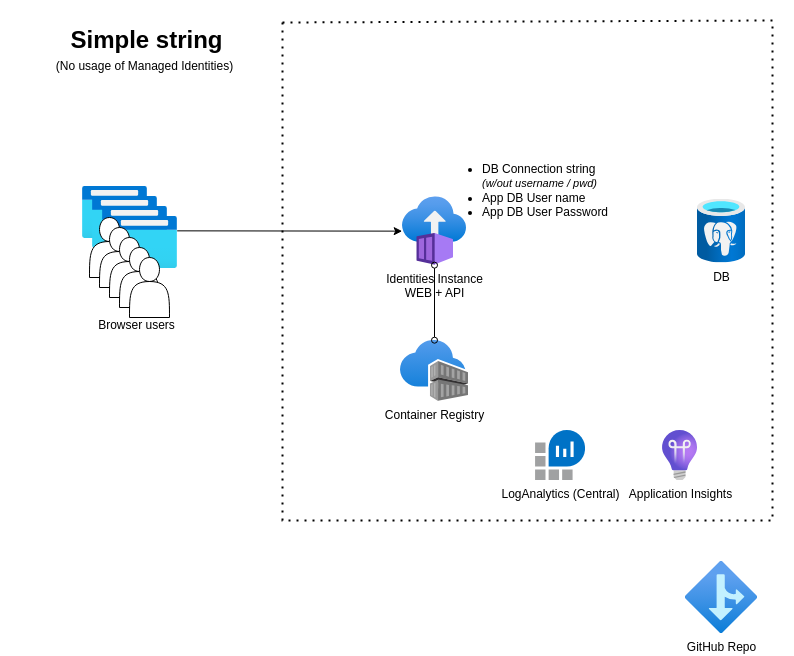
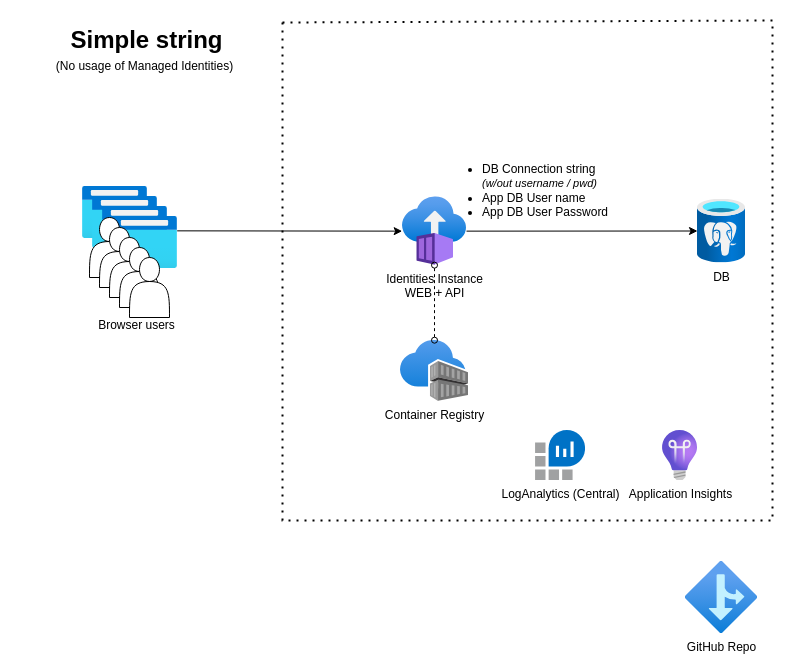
+ <mxCell id="10" value="" style="endArrow=classic;html=1;rounded=0;exitX=1;exitY=0.502;exitDx=0;exitDy=0;exitPerimeter=0;entryX=0;entryY=0.5;entryDx=0;entryDy=0;entryPerimeter=0;startArrow=none;" parent="1" source="21" target="2" edge="1"><mxGeometry width="50" height="50" relative="1" as="geometry"><mxPoint x="482" y="233" as="sourcePoint" /><mxPoint x="692" y="230" as="targetPoint" /></mxGeometry></mxCell>
- <mxCell id="23" value="" style="endArrow=oval;html=1;rounded=0;entryX=0.5;entryY=-0.005;entryDx=0;entryDy=0;entryPerimeter=0;exitX=0.5;exitY=0.995;exitDx=0;exitDy=0;exitPerimeter=0;startArrow=oval;startFill=0;endFill=0;" parent="1" source="21" target="22" edge="1"><mxGeometry width="50" height="50" relative="1" as="geometry"><mxPoint x="402" y="280" as="sourcePoint" /><mxPoint x="452" y="230" as="targetPoint" /></mxGeometry></mxCell>
+ <mxCell id="23" value="" style="endArrow=oval;html=1;rounded=0;entryX=0.5;entryY=-0.005;entryDx=0;entryDy=0;entryPerimeter=0;exitX=0.5;exitY=0.995;exitDx=0;exitDy=0;exitPerimeter=0;startArrow=oval;startFill=0;endFill=0;dashed=1;" parent="1" source="21" target="22" edge="1"><mxGeometry width="50" height="50" relative="1" as="geometry"><mxPoint x="402" y="280" as="sourcePoint" /><mxPoint x="452" y="230" as="targetPoint" /></mxGeometry></mxCell>
